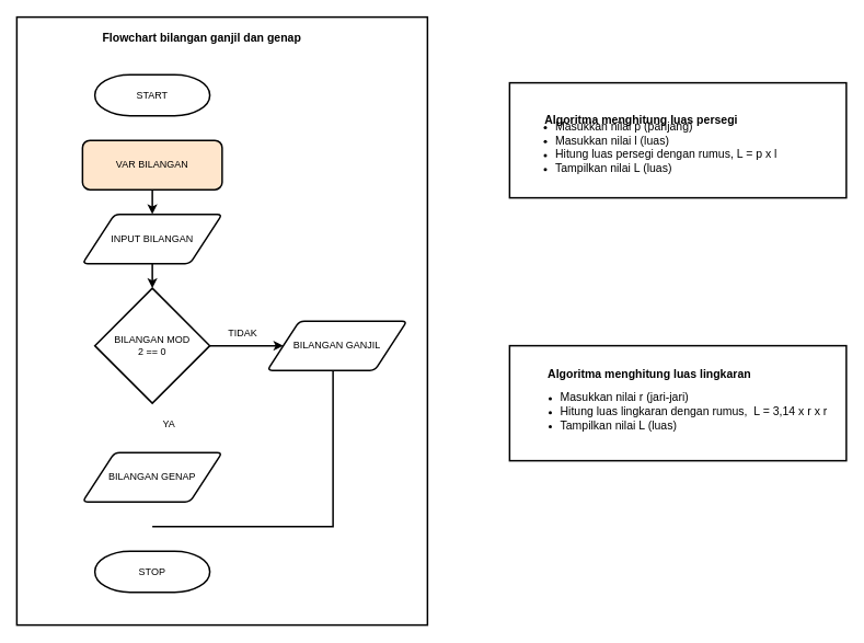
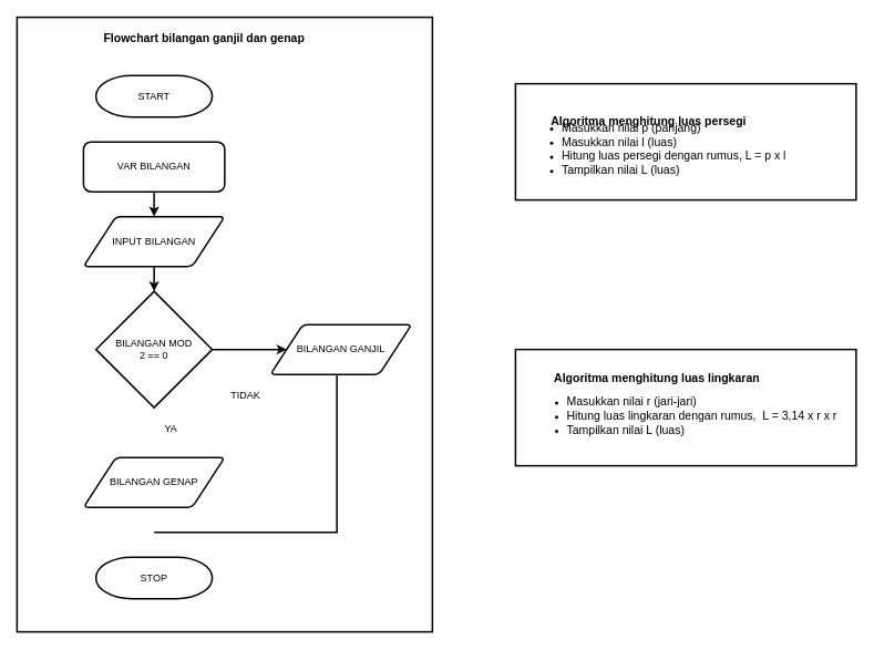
- <mxCell id="6" value="VAR BILANGAN" style="rounded=1;whiteSpace=wrap;html=1;strokeWidth=2;fillColor=#ffe6cc;" vertex="1" parent="1"><mxGeometry x="100" y="170" width="170" height="60" as="geometry" /></mxCell>
+ <mxCell id="6" value="VAR BILANGAN" style="rounded=1;whiteSpace=wrap;html=1;strokeWidth=2;" vertex="1" parent="1"><mxGeometry x="100" y="170" width="170" height="60" as="geometry" /></mxCell>
- <mxCell id="12" value="TIDAK" style="text;html=1;align=center;verticalAlign=middle;resizable=0;points=[];autosize=1;strokeColor=none;fillColor=none;" vertex="1" parent="1"><mxGeometry x="265" y="390" width="60" height="30" as="geometry" /></mxCell>
+ <mxCell id="12" value="TIDAK" style="text;html=1;align=center;verticalAlign=middle;resizable=0;points=[];autosize=1;strokeColor=none;fillColor=none;" vertex="1" parent="1"><mxGeometry x="265" y="460" width="60" height="30" as="geometry" /></mxCell>
